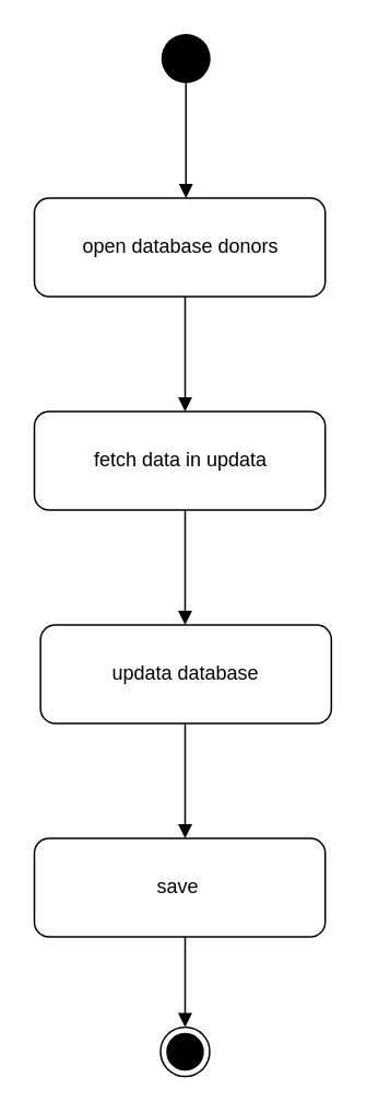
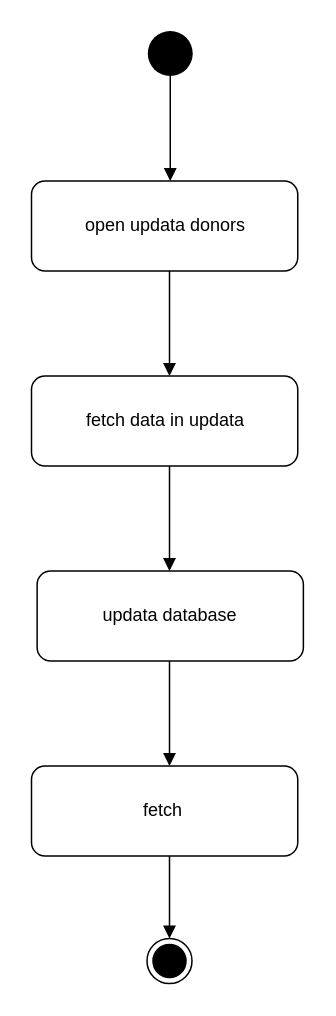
- <mxCell id="4" value="open database donors" style="shape=ext;rounded=1;html=1;whiteSpace=wrap;" parent="1" vertex="1"><mxGeometry x="20.5" y="120" width="177.5" height="60" as="geometry" /></mxCell>
+ <mxCell id="4" value="open updata donors" style="shape=ext;rounded=1;html=1;whiteSpace=wrap;" parent="1" vertex="1"><mxGeometry x="20.5" y="120" width="177.5" height="60" as="geometry" /></mxCell>
- <mxCell id="10" value="save&amp;nbsp;" style="shape=ext;rounded=1;html=1;whiteSpace=wrap;" parent="1" vertex="1"><mxGeometry x="20.5" y="510" width="177.5" height="60" as="geometry" /></mxCell>
+ <mxCell id="10" value="fetch&amp;nbsp;" style="shape=ext;rounded=1;html=1;whiteSpace=wrap;" parent="1" vertex="1"><mxGeometry x="20.5" y="510" width="177.5" height="60" as="geometry" /></mxCell>
